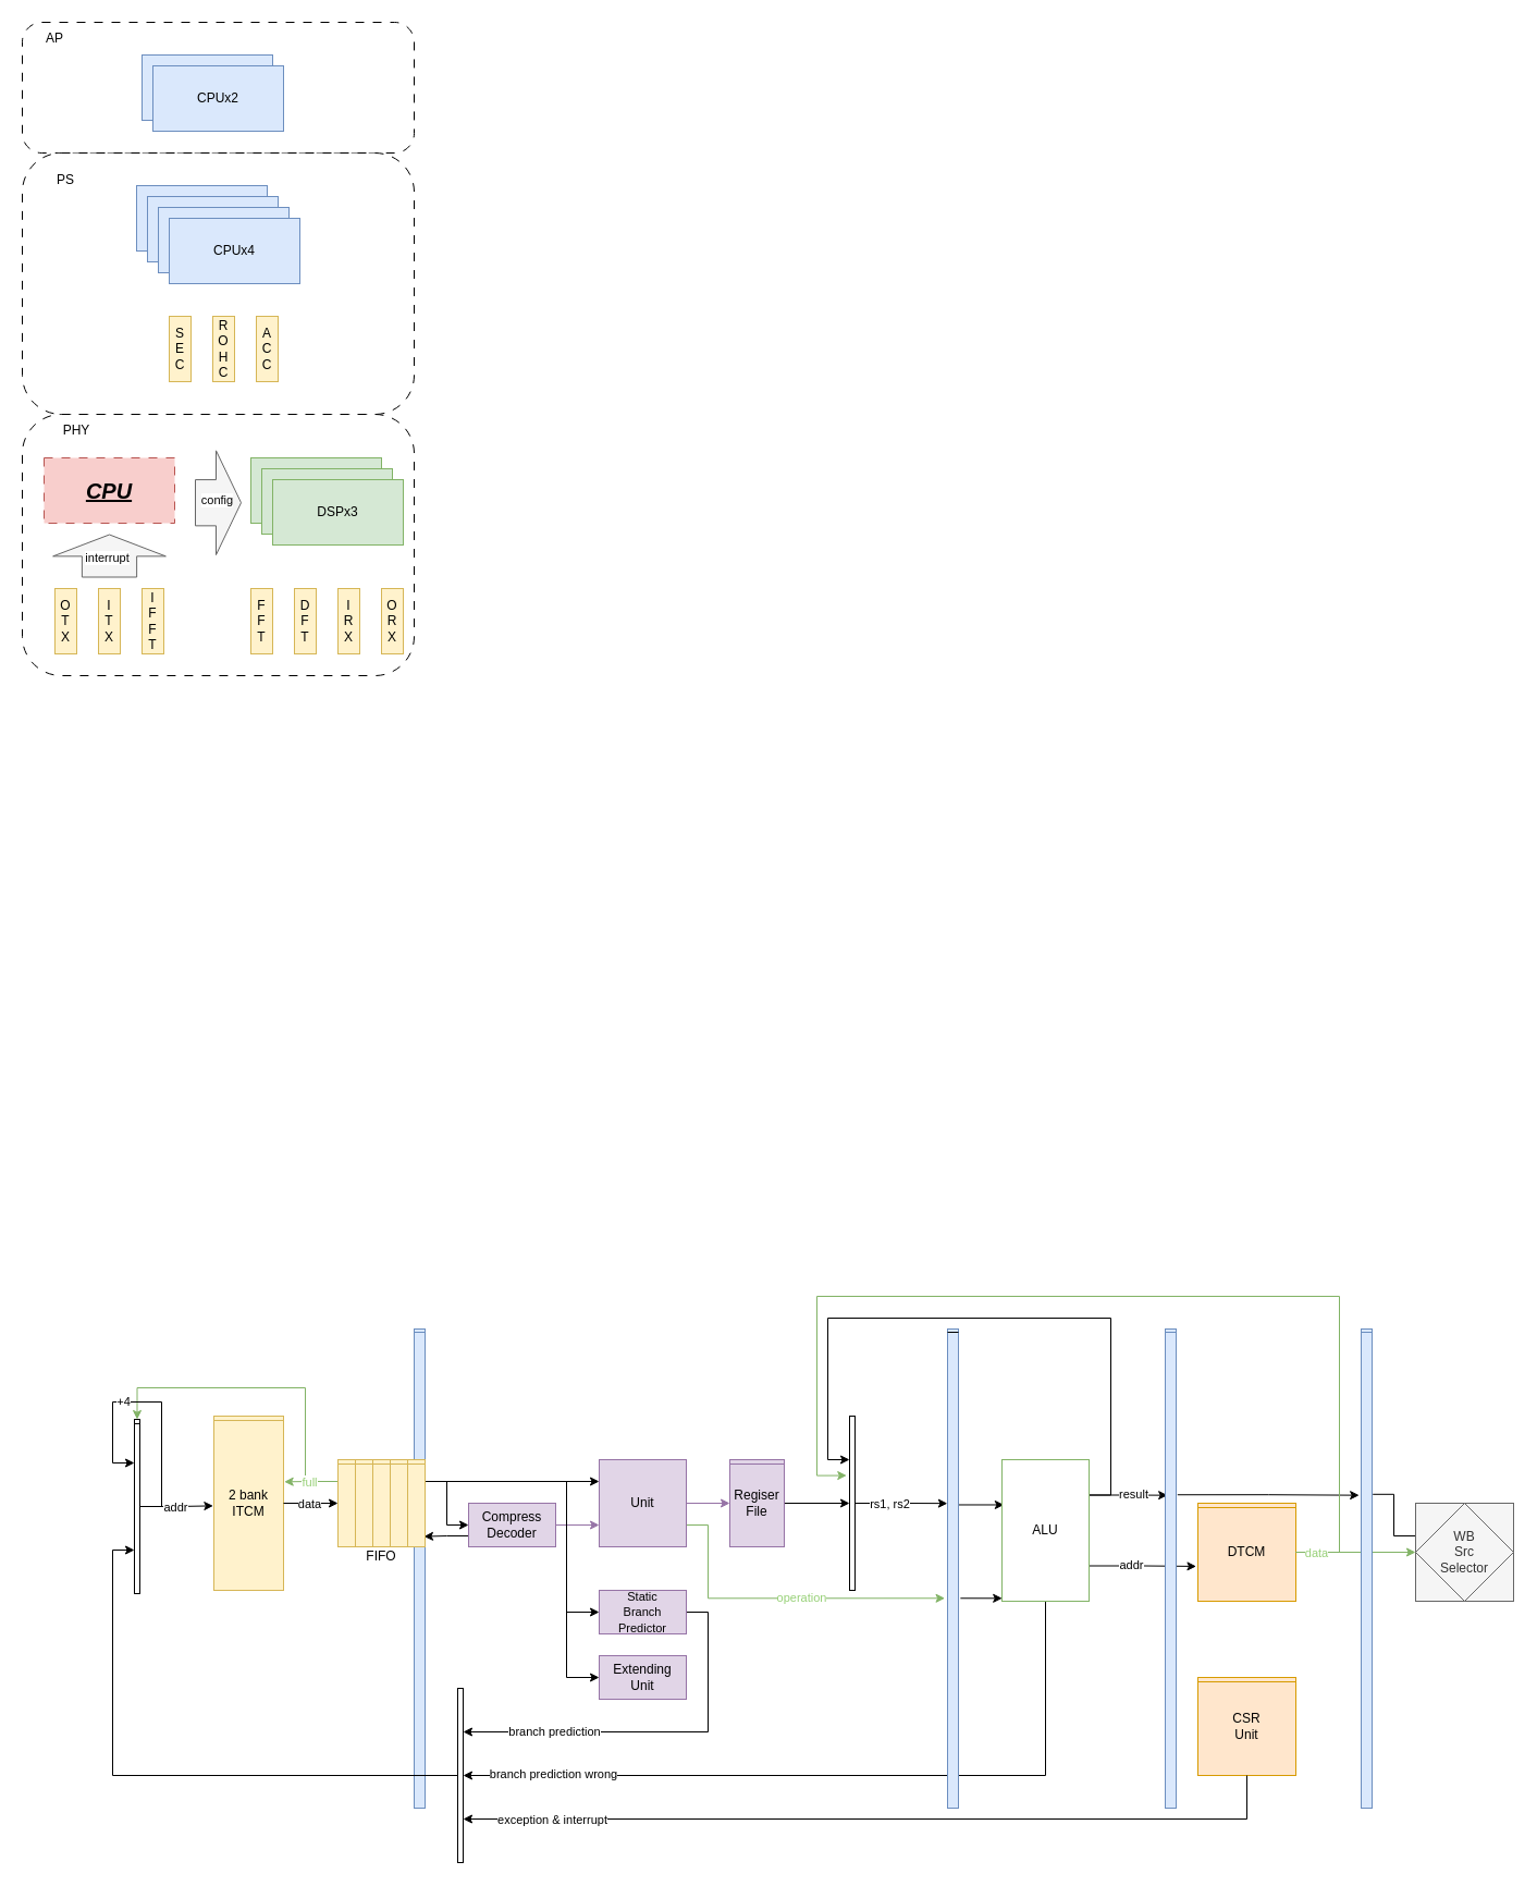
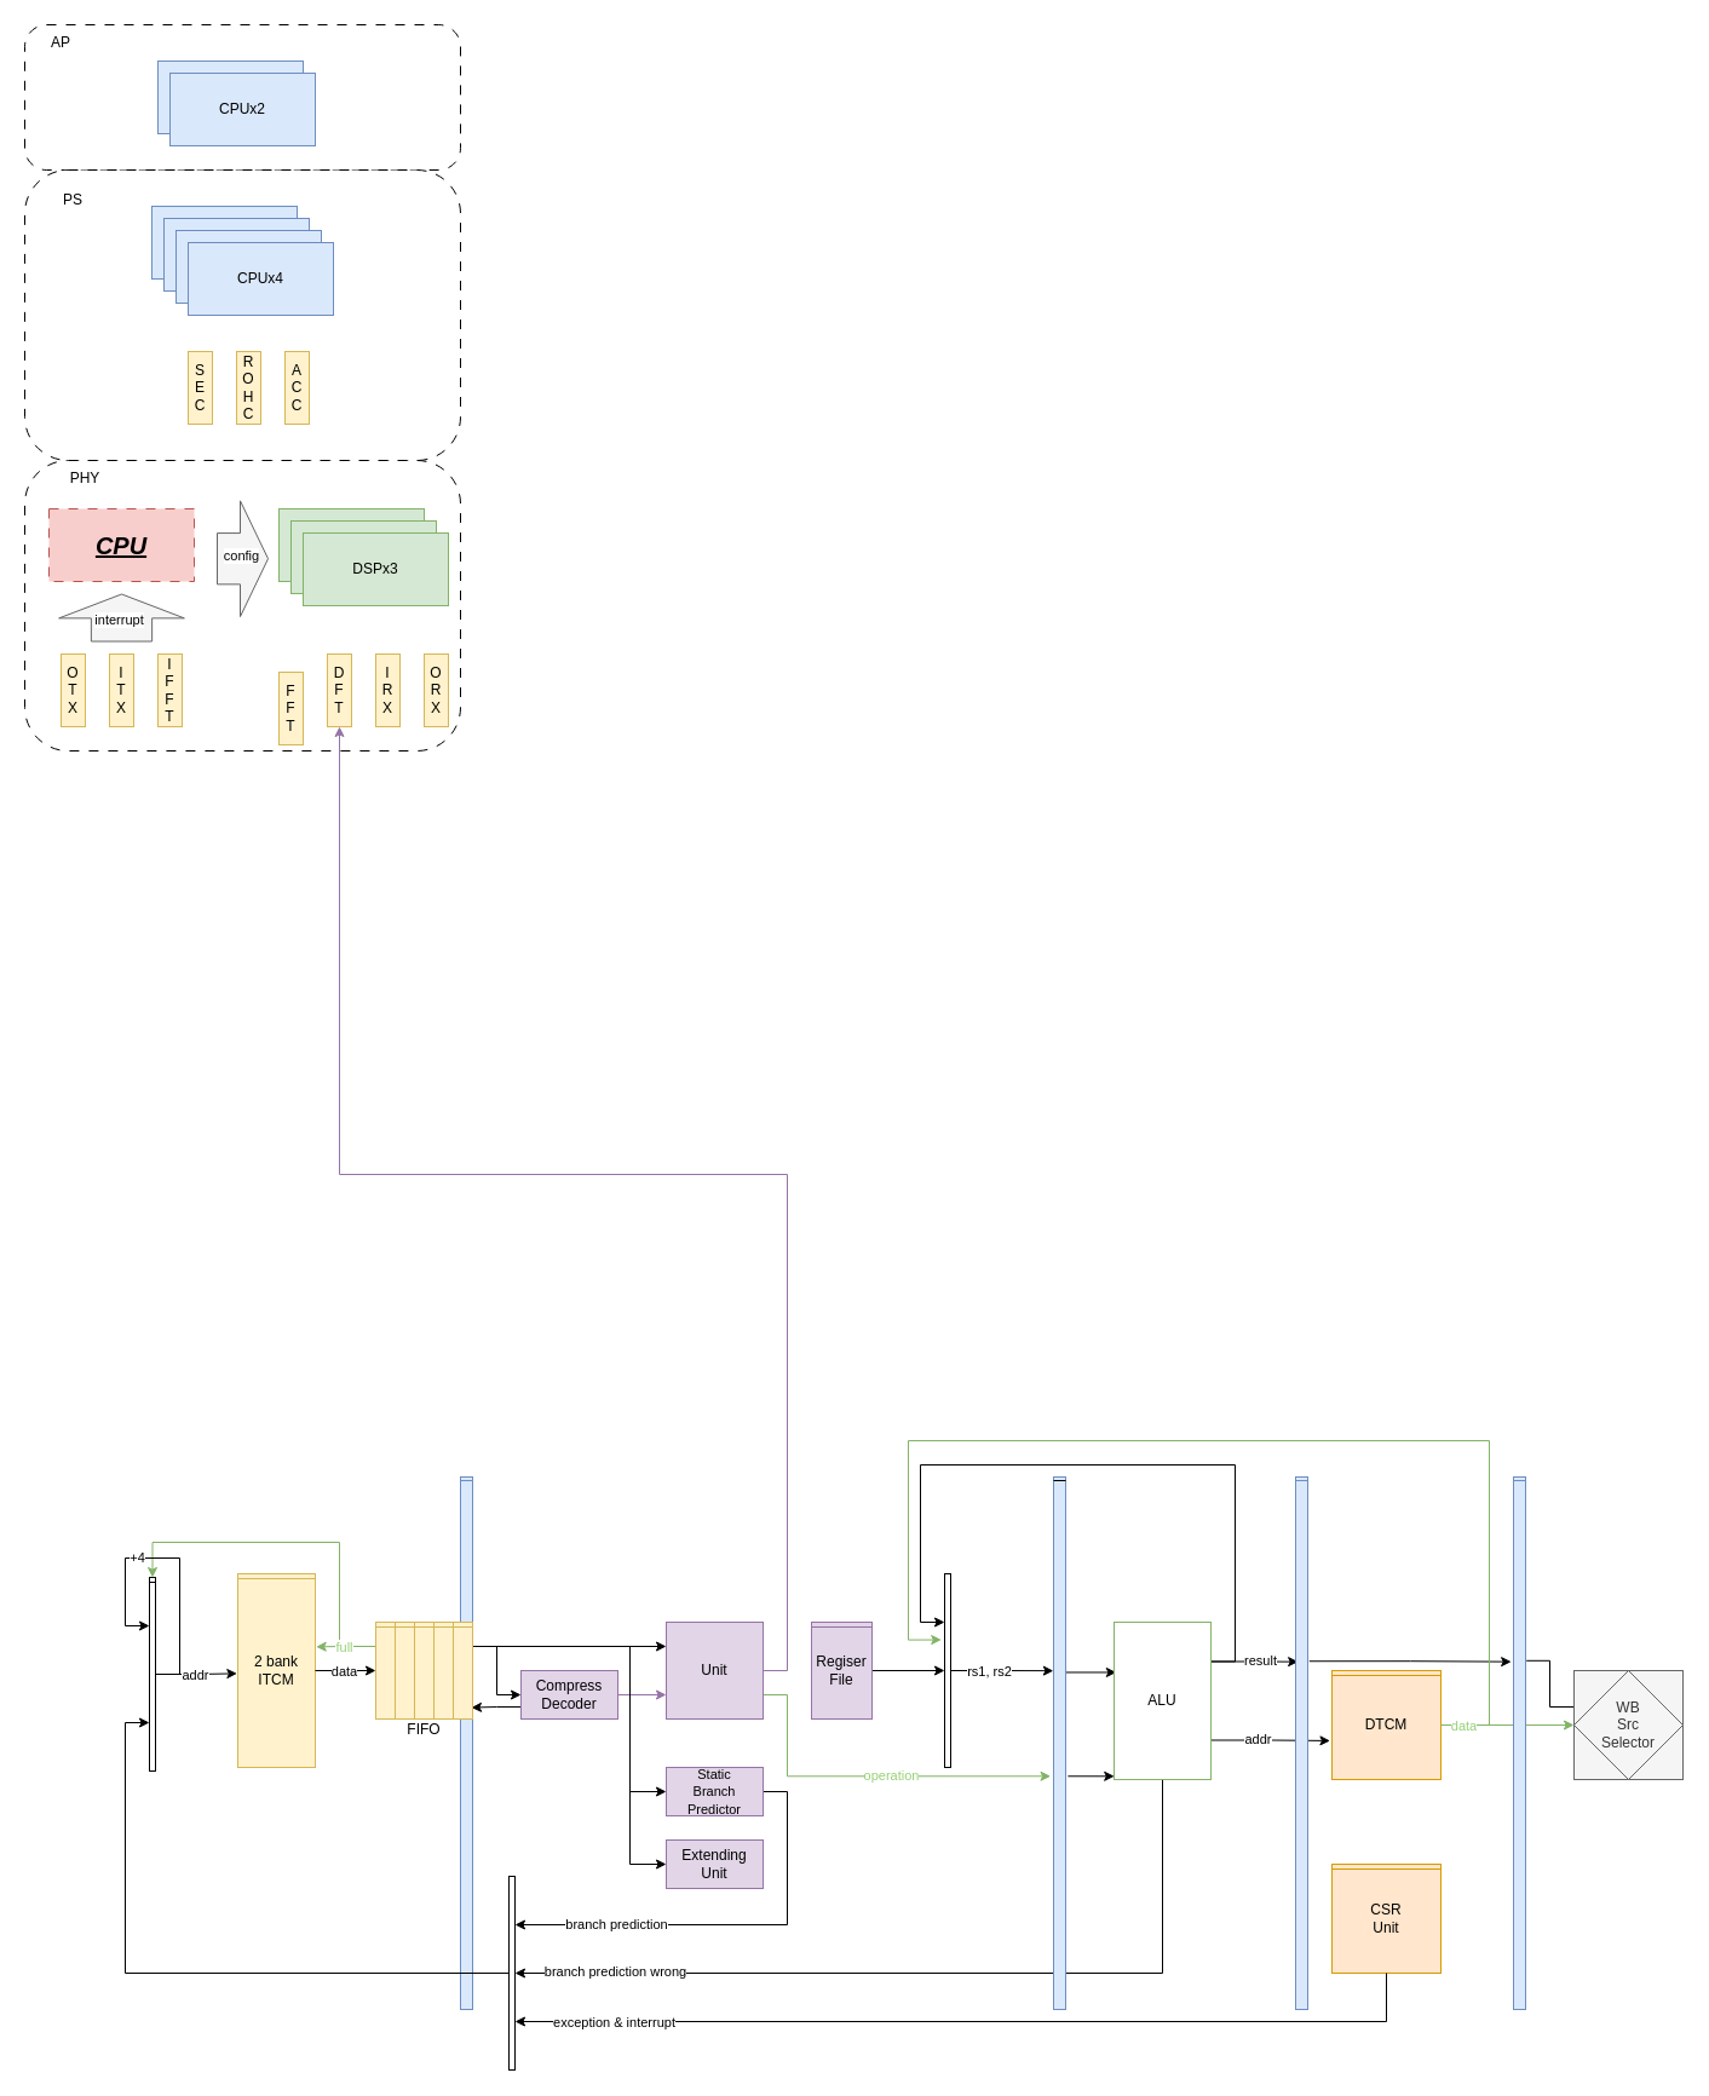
- <mxCell id="33" value="F&lt;br&gt;F&lt;br&gt;T" style="rounded=0;whiteSpace=wrap;html=1;fillColor=#fff2cc;strokeColor=#d6b656;" parent="24" vertex="1"><mxGeometry x="210" y="160" width="20" height="60" as="geometry" /></mxCell>
+ <mxCell id="33" value="F&lt;br&gt;F&lt;br&gt;T" style="rounded=0;whiteSpace=wrap;html=1;fillColor=#fff2cc;strokeColor=#d6b656;" parent="24" vertex="1"><mxGeometry x="210" y="175" width="20" height="60" as="geometry" /></mxCell>
- <mxCell id="54" style="edgeStyle=orthogonalEdgeStyle;rounded=0;orthogonalLoop=1;jettySize=auto;html=1;exitX=1;exitY=0.5;exitDx=0;exitDy=0;entryX=0;entryY=0.5;entryDx=0;entryDy=0;fillColor=#e1d5e7;strokeColor=#9673a6;" parent="1" source="57" target="119" edge="1"><mxGeometry relative="1" as="geometry" /></mxCell>
+ <mxCell id="54" style="edgeStyle=orthogonalEdgeStyle;rounded=0;orthogonalLoop=1;jettySize=auto;html=1;exitX=1;exitY=0.5;exitDx=0;exitDy=0;fillColor=#e1d5e7;strokeColor=#9673a6;" parent="1" source="57" target="34" edge="1"><mxGeometry relative="1" as="geometry" /></mxCell>
